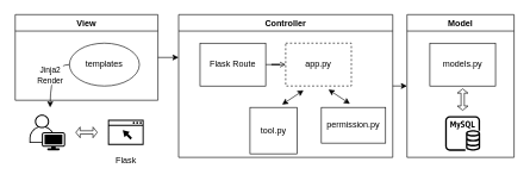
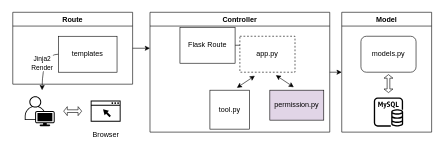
- <mxCell id="7" value="View" style="swimlane;" vertex="1" parent="1"><mxGeometry x="20" y="20" width="200" height="120" as="geometry" /></mxCell>
+ <mxCell id="7" value="Route" style="swimlane;" vertex="1" parent="1"><mxGeometry x="20" y="20" width="200" height="120" as="geometry" /></mxCell>
- <mxCell id="8" value="&lt;font face=&quot;Arial&quot;&gt;templates&lt;/font&gt;" style="ellipse;whiteSpace=wrap;html=1;" vertex="1" parent="7"><mxGeometry x="76" y="40" width="98" height="60" as="geometry" /></mxCell>
+ <mxCell id="8" value="&lt;font face=&quot;Arial&quot;&gt;templates&lt;/font&gt;" style="rounded=0;whiteSpace=wrap;html=1;" vertex="1" parent="7"><mxGeometry x="76" y="40" width="98" height="60" as="geometry" /></mxCell>
- <mxCell id="16" value="&lt;font face=&quot;Arial&quot;&gt;Flask Route&lt;/font&gt;" style="rounded=0;whiteSpace=wrap;html=1;" vertex="1" parent="14"><mxGeometry x="30" y="40" width="92" height="60" as="geometry" /></mxCell>
+ <mxCell id="16" value="&lt;font face=&quot;Arial&quot;&gt;Flask Route&lt;/font&gt;" style="rounded=0;whiteSpace=wrap;html=1;" vertex="1" parent="14"><mxGeometry x="50" y="25" width="92" height="60" as="geometry" /></mxCell>
- <mxCell id="10" value="&lt;font face=&quot;Arial&quot;&gt;models.py&lt;/font&gt;" style="rounded=0;whiteSpace=wrap;html=1;" vertex="1" parent="9"><mxGeometry x="32" y="40" width="92" height="60" as="geometry" /></mxCell>
+ <mxCell id="10" value="&lt;font face=&quot;Arial&quot;&gt;models.py&lt;/font&gt;" style="whiteSpace=wrap;html=1;rounded=1;" vertex="1" parent="9"><mxGeometry x="32" y="40" width="92" height="60" as="geometry" /></mxCell>
- <mxCell id="19" value="&lt;font face=&quot;Arial&quot;&gt;permission.py&lt;/font&gt;" style="rounded=0;whiteSpace=wrap;html=1;" vertex="1" parent="14"><mxGeometry x="200" y="130" width="90" height="50" as="geometry" /></mxCell>
+ <mxCell id="19" value="&lt;font face=&quot;Arial&quot;&gt;permission.py&lt;/font&gt;" style="rounded=0;whiteSpace=wrap;html=1;fillColor=#e1d5e7;" vertex="1" parent="14"><mxGeometry x="200" y="130" width="90" height="50" as="geometry" /></mxCell>
- <mxCell id="4" value="Flask" style="text;html=1;align=center;verticalAlign=middle;resizable=0;points=[];autosize=1;strokeColor=none;fillColor=none;" vertex="1" parent="1"><mxGeometry x="140" y="210" width="70" height="30" as="geometry" /></mxCell>
+ <mxCell id="4" value="Browser" style="text;html=1;align=center;verticalAlign=middle;resizable=0;points=[];autosize=1;strokeColor=none;fillColor=none;" vertex="1" parent="1"><mxGeometry x="140" y="210" width="70" height="30" as="geometry" /></mxCell>
